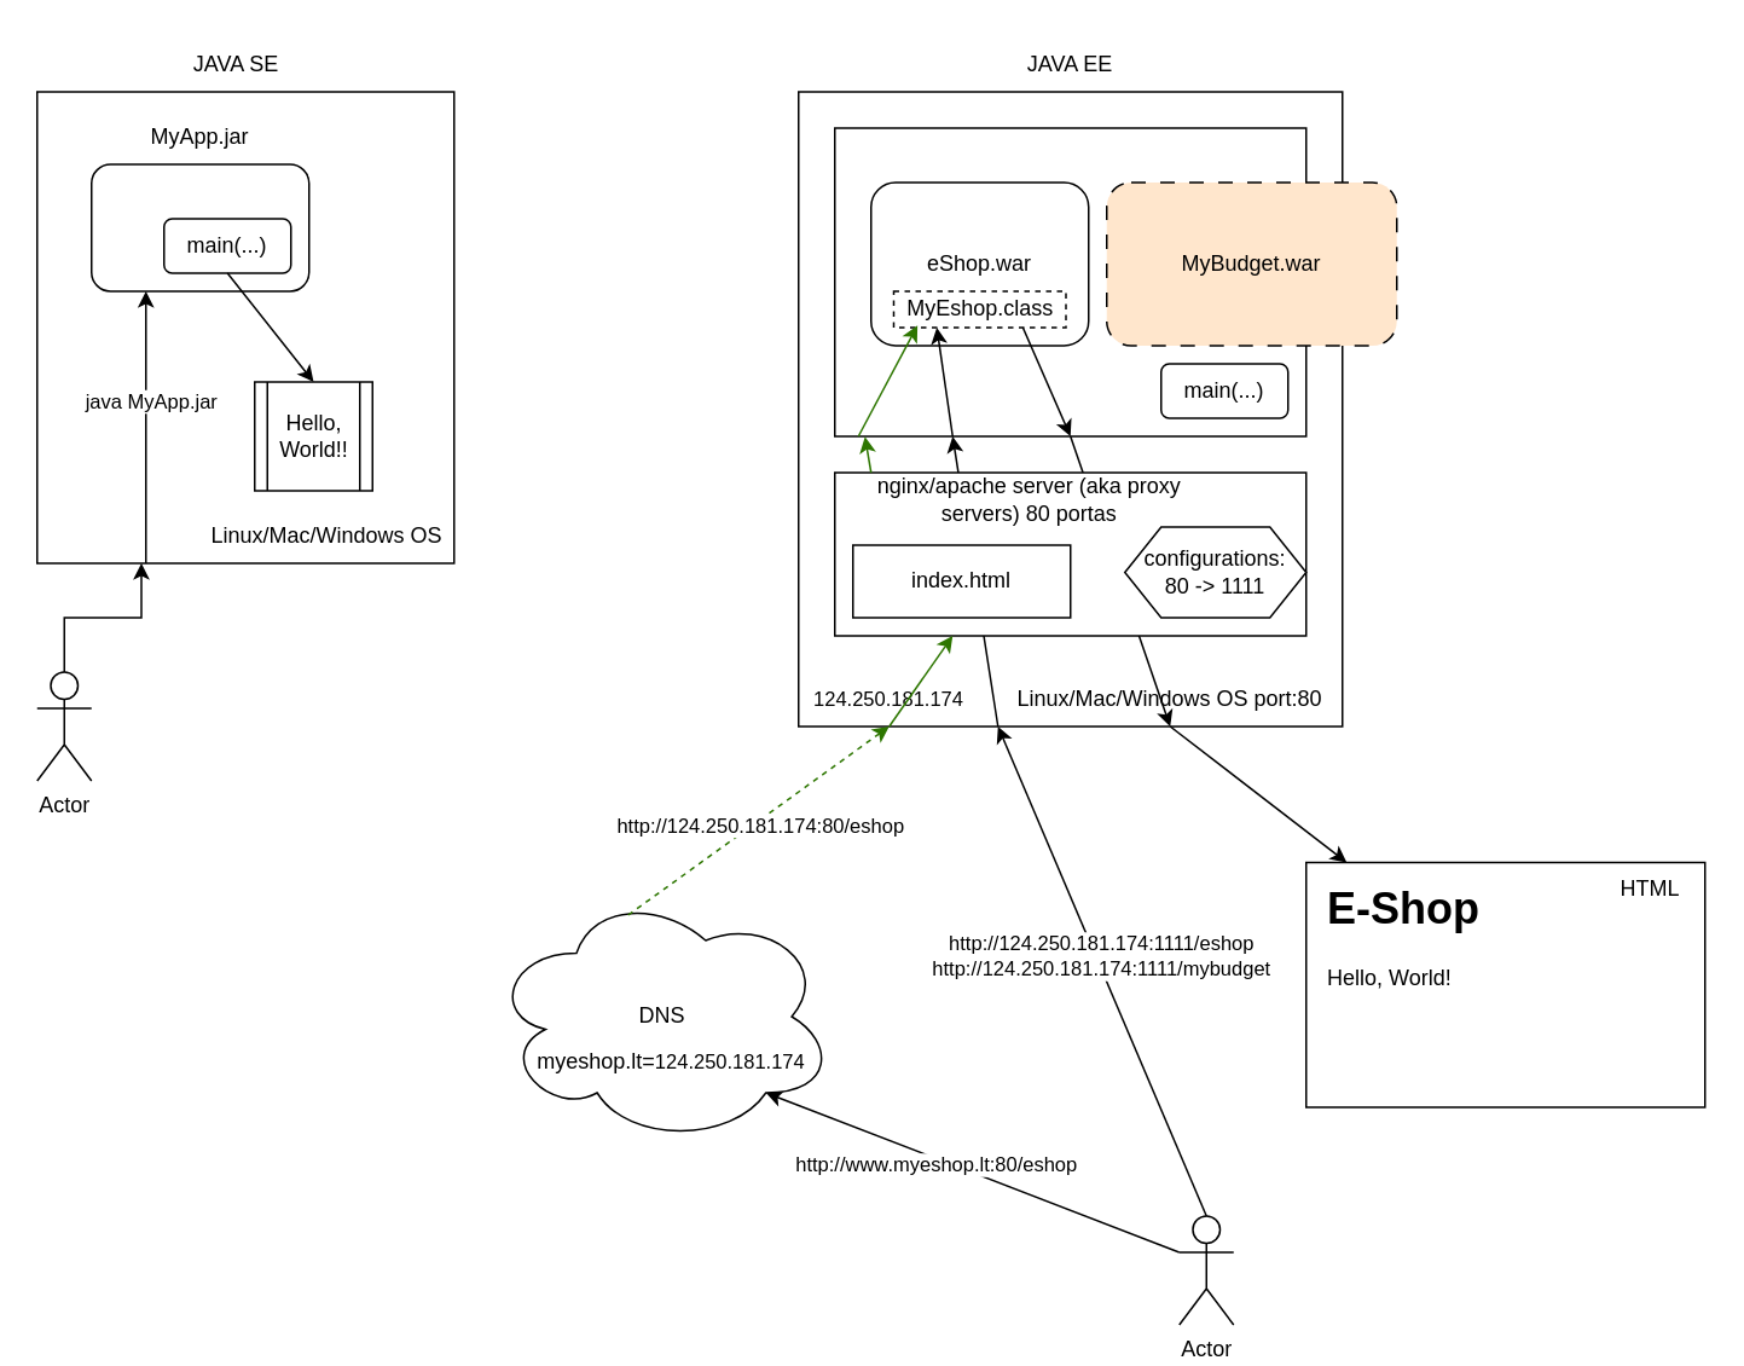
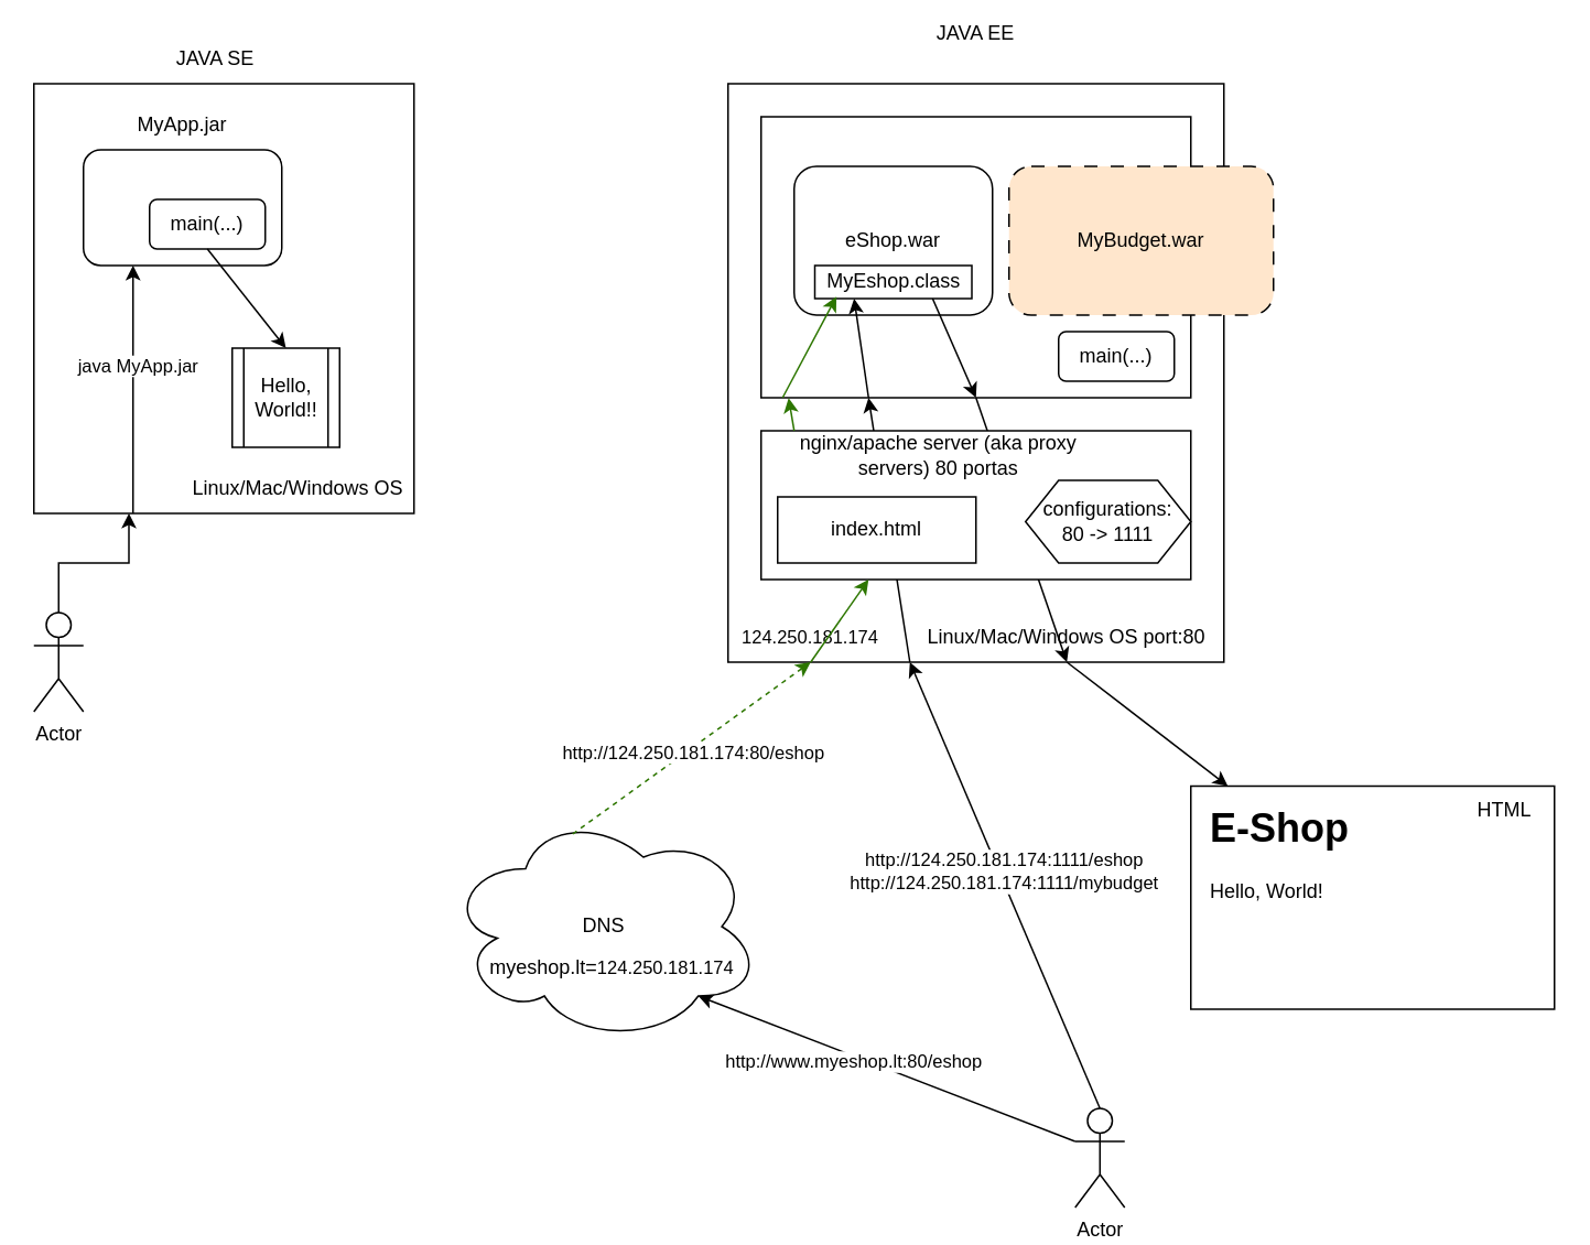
- <mxCell id="15" value="JAVA EE" style="text;html=1;align=center;verticalAlign=middle;whiteSpace=wrap;rounded=0;" vertex="1" parent="1"><mxGeometry x="560" y="20" width="60" height="30" as="geometry" /></mxCell>
+ <mxCell id="15" value="JAVA EE" style="text;html=1;align=center;verticalAlign=middle;whiteSpace=wrap;rounded=0;" vertex="1" parent="1"><mxGeometry x="560" y="5" width="60" height="30" as="geometry" /></mxCell>
- <mxCell id="20" value="MyEshop&lt;span style=&quot;background-color: transparent; color: light-dark(rgb(0, 0, 0), rgb(255, 255, 255));&quot;&gt;.class&lt;/span&gt;" style="rounded=0;whiteSpace=wrap;html=1;dashed=1;" vertex="1" parent="1"><mxGeometry x="492.5" y="160" width="95" height="20" as="geometry" /></mxCell>
+ <mxCell id="20" value="MyEshop&lt;span style=&quot;background-color: transparent; color: light-dark(rgb(0, 0, 0), rgb(255, 255, 255));&quot;&gt;.class&lt;/span&gt;" style="rounded=0;whiteSpace=wrap;html=1;" vertex="1" parent="1"><mxGeometry x="492.5" y="160" width="95" height="20" as="geometry" /></mxCell>
